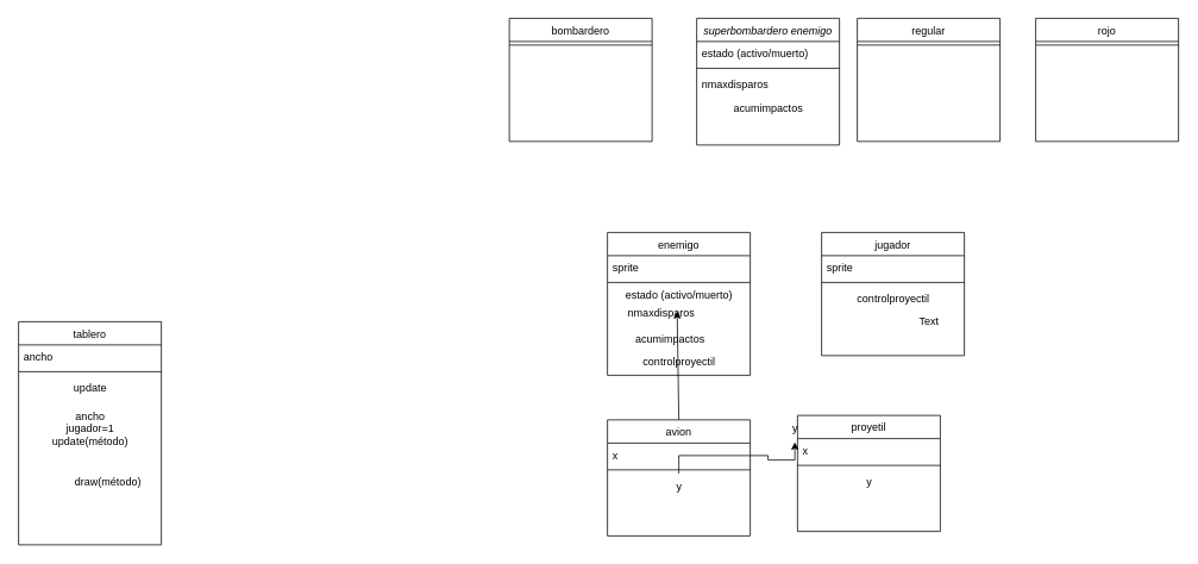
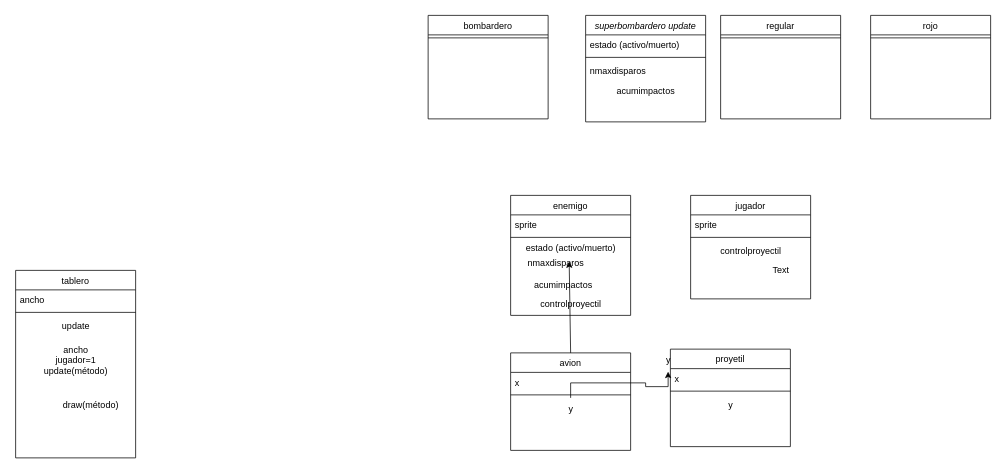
- <mxCell id="2" value="superbombardero enemigo" style="swimlane;fontStyle=2;align=center;verticalAlign=top;childLayout=stackLayout;horizontal=1;startSize=26;horizontalStack=0;resizeParent=1;resizeLast=0;collapsible=1;marginBottom=0;rounded=0;shadow=0;strokeWidth=1;" parent="1" vertex="1"><mxGeometry x="780" y="20" width="160" height="142" as="geometry"><mxRectangle x="230" y="140" width="160" height="26" as="alternateBounds" /></mxGeometry></mxCell>
+ <mxCell id="2" value="superbombardero update" style="swimlane;fontStyle=2;align=center;verticalAlign=top;childLayout=stackLayout;horizontal=1;startSize=26;horizontalStack=0;resizeParent=1;resizeLast=0;collapsible=1;marginBottom=0;rounded=0;shadow=0;strokeWidth=1;" parent="1" vertex="1"><mxGeometry x="780" y="20" width="160" height="142" as="geometry"><mxRectangle x="230" y="140" width="160" height="26" as="alternateBounds" /></mxGeometry></mxCell>
